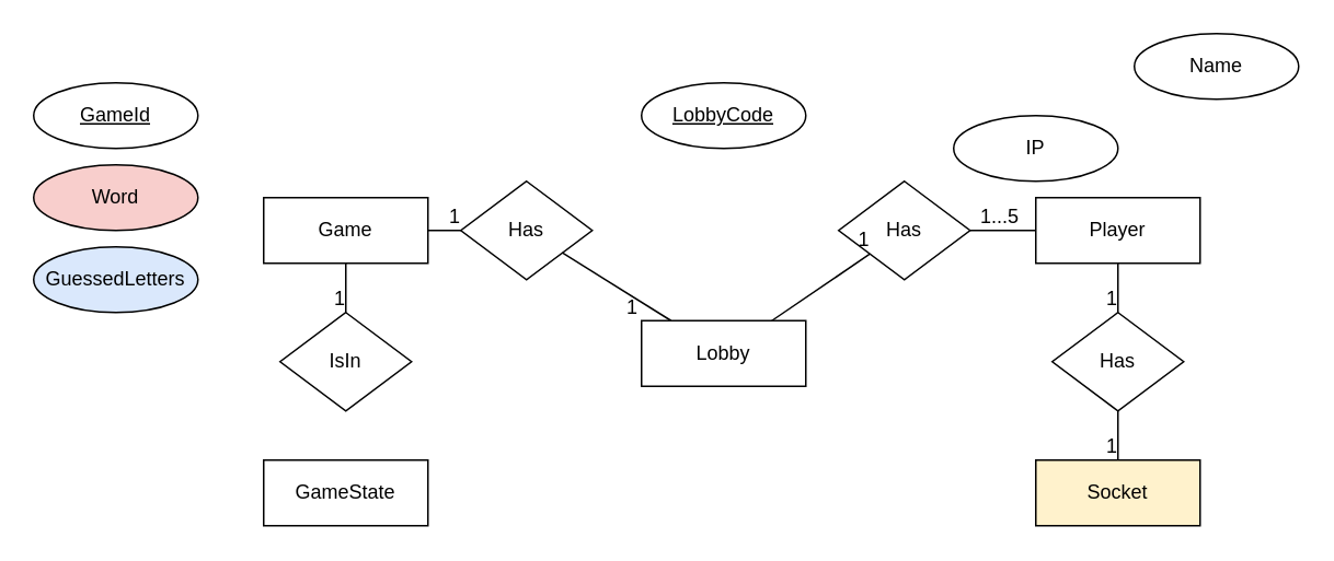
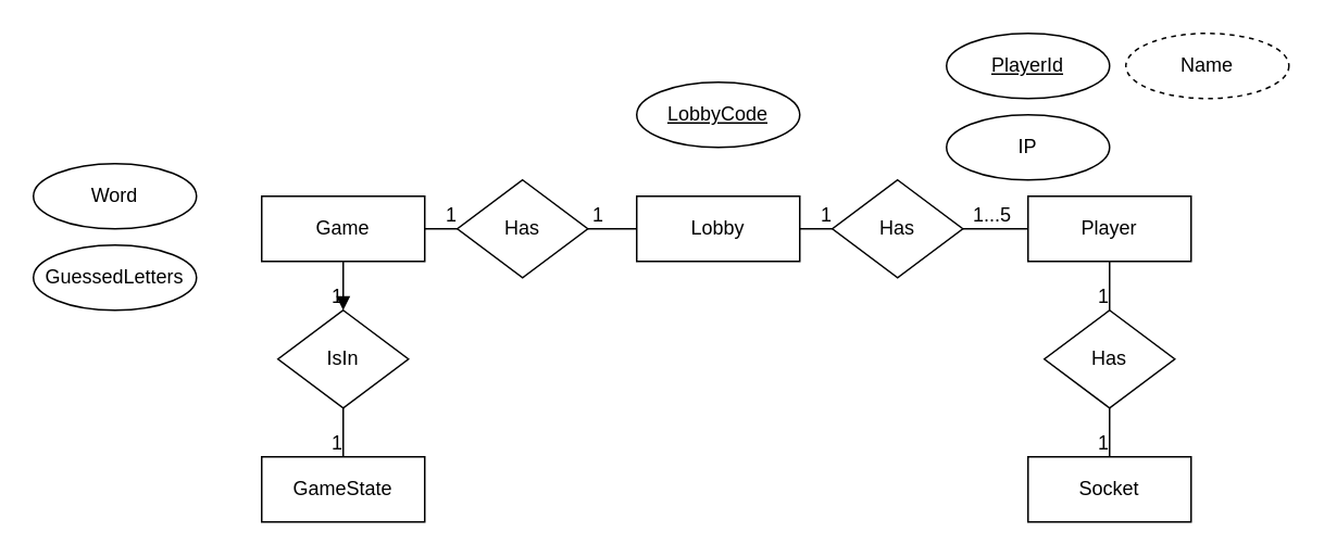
+ <mxCell id="25" value="PlayerId" style="ellipse;whiteSpace=wrap;html=1;align=center;fontStyle=4;" vertex="1" parent="1"><mxGeometry x="580" y="20" width="100" height="40" as="geometry" /></mxCell>
- <mxCell id="26" value="Name" style="ellipse;whiteSpace=wrap;html=1;align=center;" vertex="1" parent="1"><mxGeometry x="690" y="20" width="100" height="40" as="geometry" /></mxCell>
+ <mxCell id="26" value="Name" style="ellipse;whiteSpace=wrap;html=1;align=center;dashed=1;" vertex="1" parent="1"><mxGeometry x="690" y="20" width="100" height="40" as="geometry" /></mxCell>
- <mxCell id="4" value="GameId" style="ellipse;whiteSpace=wrap;html=1;align=center;fontStyle=4;" vertex="1" parent="1"><mxGeometry x="20" y="50" width="100" height="40" as="geometry" /></mxCell>
- <mxCell id="3" value="Word" style="ellipse;whiteSpace=wrap;html=1;align=center;fillColor=#f8cecc;" vertex="1" parent="1"><mxGeometry x="20" y="100" width="100" height="40" as="geometry" /></mxCell>
+ <mxCell id="3" value="Word" style="ellipse;whiteSpace=wrap;html=1;align=center;" vertex="1" parent="1"><mxGeometry x="20" y="100" width="100" height="40" as="geometry" /></mxCell>
- <mxCell id="5" value="GuessedLetters" style="ellipse;whiteSpace=wrap;html=1;align=center;fillColor=#dae8fc;" vertex="1" parent="1"><mxGeometry x="20" y="150" width="100" height="40" as="geometry" /></mxCell>
+ <mxCell id="5" value="GuessedLetters" style="ellipse;whiteSpace=wrap;html=1;align=center;" vertex="1" parent="1"><mxGeometry x="20" y="150" width="100" height="40" as="geometry" /></mxCell>
- <mxCell id="15" value="" style="endArrow=none;html=1;rounded=0;" edge="1" parent="1" source="2" target="14"><mxGeometry relative="1" as="geometry"><mxPoint x="270" y="150" as="sourcePoint" /><mxPoint x="290" y="150" as="targetPoint" /></mxGeometry></mxCell>
+ <mxCell id="15" value="" style="endArrow=block;html=1;rounded=0;" edge="1" parent="1" source="2" target="14"><mxGeometry relative="1" as="geometry"><mxPoint x="270" y="150" as="sourcePoint" /><mxPoint x="290" y="150" as="targetPoint" /></mxGeometry></mxCell>
- <mxCell id="6" value="Lobby" style="whiteSpace=wrap;html=1;align=center;" vertex="1" parent="1"><mxGeometry x="390" y="195" width="100" height="40" as="geometry" /></mxCell>
+ <mxCell id="6" value="Lobby" style="whiteSpace=wrap;html=1;align=center;" vertex="1" parent="1"><mxGeometry x="390" y="120" width="100" height="40" as="geometry" /></mxCell>
+ <mxCell id="17" value="" style="endArrow=none;html=1;rounded=0;" edge="1" parent="1" source="14" target="13"><mxGeometry relative="1" as="geometry"><mxPoint x="370" y="150" as="sourcePoint" /><mxPoint x="400" y="150" as="targetPoint" /></mxGeometry></mxCell>
+ <mxCell id="18" value="1" style="resizable=0;html=1;align=right;verticalAlign=bottom;" connectable="0" vertex="1" parent="17"><mxGeometry x="1" relative="1" as="geometry"><mxPoint as="offset" /></mxGeometry></mxCell>
- <mxCell id="28" value="Socket&lt;br&gt;" style="whiteSpace=wrap;html=1;align=center;fillColor=#fff2cc;" vertex="1" parent="1"><mxGeometry x="630" y="280" width="100" height="40" as="geometry" /></mxCell>
+ <mxCell id="28" value="Socket&lt;br&gt;" style="whiteSpace=wrap;html=1;align=center;" vertex="1" parent="1"><mxGeometry x="630" y="280" width="100" height="40" as="geometry" /></mxCell>
